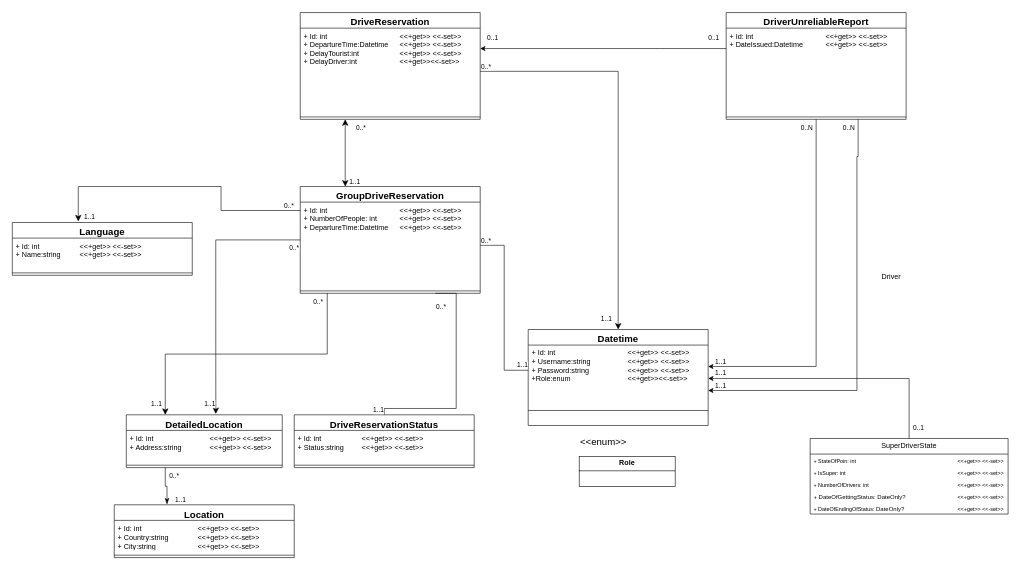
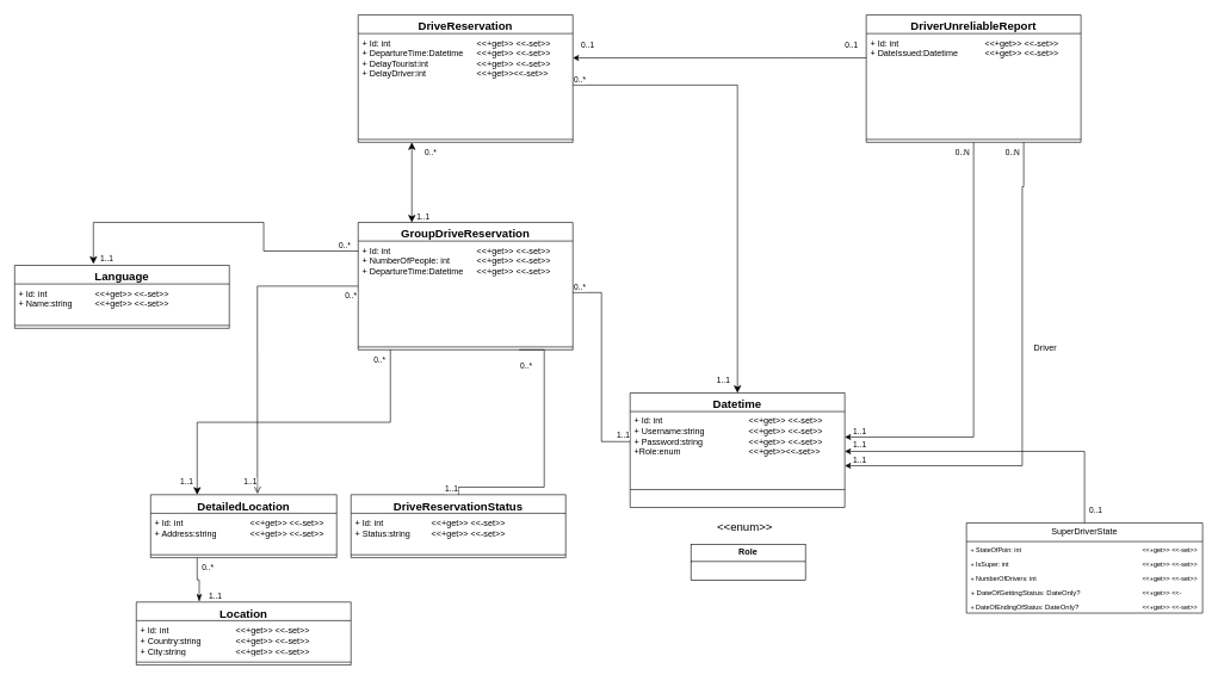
- <mxCell id="63" value="Driver" style="text;html=1;align=center;verticalAlign=middle;resizable=0;points=[];autosize=1;strokeColor=none;fillColor=none;" parent="1" vertex="1"><mxGeometry x="1455" y="445" width="60" height="30" as="geometry" /></mxCell>
+ <mxCell id="63" value="Driver" style="text;html=1;align=center;verticalAlign=middle;resizable=0;points=[];autosize=1;strokeColor=none;fillColor=none;" parent="1" vertex="1"><mxGeometry x="1430" y="470" width="60" height="30" as="geometry" /></mxCell>
- <mxCell id="28" value="" style="endArrow=classic;html=1;edgeStyle=orthogonalEdgeStyle;rounded=0;fontSize=12;startSize=8;endSize=8;curved=0;entryX=0.574;entryY=-0.016;entryDx=0;entryDy=0;entryPerimeter=0;endFill=1;" parent="1" source="22" target="8" edge="1"><mxGeometry relative="1" as="geometry"><mxPoint x="649" y="480" as="sourcePoint" /><mxPoint x="810" y="560" as="targetPoint" /></mxGeometry></mxCell>
+ <mxCell id="28" value="" style="endArrow=open;html=1;edgeStyle=orthogonalEdgeStyle;rounded=0;fontSize=12;startSize=8;endSize=8;curved=0;entryX=0.574;entryY=-0.016;entryDx=0;entryDy=0;entryPerimeter=0;endFill=1;" parent="1" source="22" target="8" edge="1"><mxGeometry relative="1" as="geometry"><mxPoint x="649" y="480" as="sourcePoint" /><mxPoint x="810" y="560" as="targetPoint" /></mxGeometry></mxCell>
- <mxCell id="18" value="&amp;lt;&amp;lt;enum&amp;gt;&amp;gt;" style="text;html=1;align=center;verticalAlign=middle;resizable=0;points=[];autosize=1;strokeColor=none;fillColor=none;fontSize=16;" parent="1" vertex="1"><mxGeometry x="955" y="720.33" width="100" height="30" as="geometry" /></mxCell>
+ <mxCell id="18" value="&amp;lt;&amp;lt;enum&amp;gt;&amp;gt;" style="text;html=1;align=center;verticalAlign=middle;resizable=0;points=[];autosize=1;strokeColor=none;fillColor=none;fontSize=16;" parent="1" vertex="1"><mxGeometry x="990" y="720.33" width="100" height="30" as="geometry" /></mxCell>
- <mxCell id="69" value="+ DateOfGettingStatus: DateOnly?&lt;span style=&quot;font-size: 9px; white-space: pre;&quot;&gt;&#09;&lt;/span&gt;&lt;span style=&quot;font-size: 9px; white-space: pre;&quot;&gt;&#09;&lt;span style=&quot;white-space: pre;&quot;&gt;&#09;&lt;/span&gt;&lt;/span&gt;&lt;span style=&quot;font-size: 9px; white-space: pre;&quot;&gt;&#09;&lt;/span&gt;&lt;span style=&quot;font-size: 9px; white-space: pre;&quot;&gt;&#09;&lt;/span&gt;&lt;span style=&quot;font-size: 9px;&quot;&gt;&amp;lt;&amp;lt;+get&amp;gt;&amp;gt; &amp;lt;&amp;lt;-set&amp;gt;&amp;gt;&lt;/span&gt;" style="text;strokeColor=none;fillColor=none;align=left;verticalAlign=top;spacingLeft=4;spacingRight=4;overflow=hidden;rotatable=0;points=[[0,0.5],[1,0.5]];portConstraint=eastwest;whiteSpace=wrap;html=1;fontSize=10;" parent="65" vertex="1"><mxGeometry y="86" width="330" height="20" as="geometry" /></mxCell>
+ <mxCell id="69" value="+ DateOfGettingStatus: DateOnly?&lt;span style=&quot;font-size: 9px; white-space: pre;&quot;&gt;&#09;&lt;/span&gt;&lt;span style=&quot;font-size: 9px; white-space: pre;&quot;&gt;&#09;&lt;span style=&quot;white-space: pre;&quot;&gt;&#09;&lt;/span&gt;&lt;/span&gt;&lt;span style=&quot;font-size: 9px; white-space: pre;&quot;&gt;&#09;&lt;/span&gt;&lt;span style=&quot;font-size: 9px; white-space: pre;&quot;&gt;&#09;&lt;/span&gt;&lt;span style=&quot;font-size: 9px;&quot;&gt;&amp;lt;&amp;lt;+get&amp;gt;&amp;gt; &amp;lt;&amp;lt;-enum&amp;gt;&amp;gt;&lt;/span&gt;" style="text;strokeColor=none;fillColor=none;align=left;verticalAlign=top;spacingLeft=4;spacingRight=4;overflow=hidden;rotatable=0;points=[[0,0.5],[1,0.5]];portConstraint=eastwest;whiteSpace=wrap;html=1;fontSize=10;" parent="65" vertex="1"><mxGeometry y="86" width="330" height="20" as="geometry" /></mxCell>
